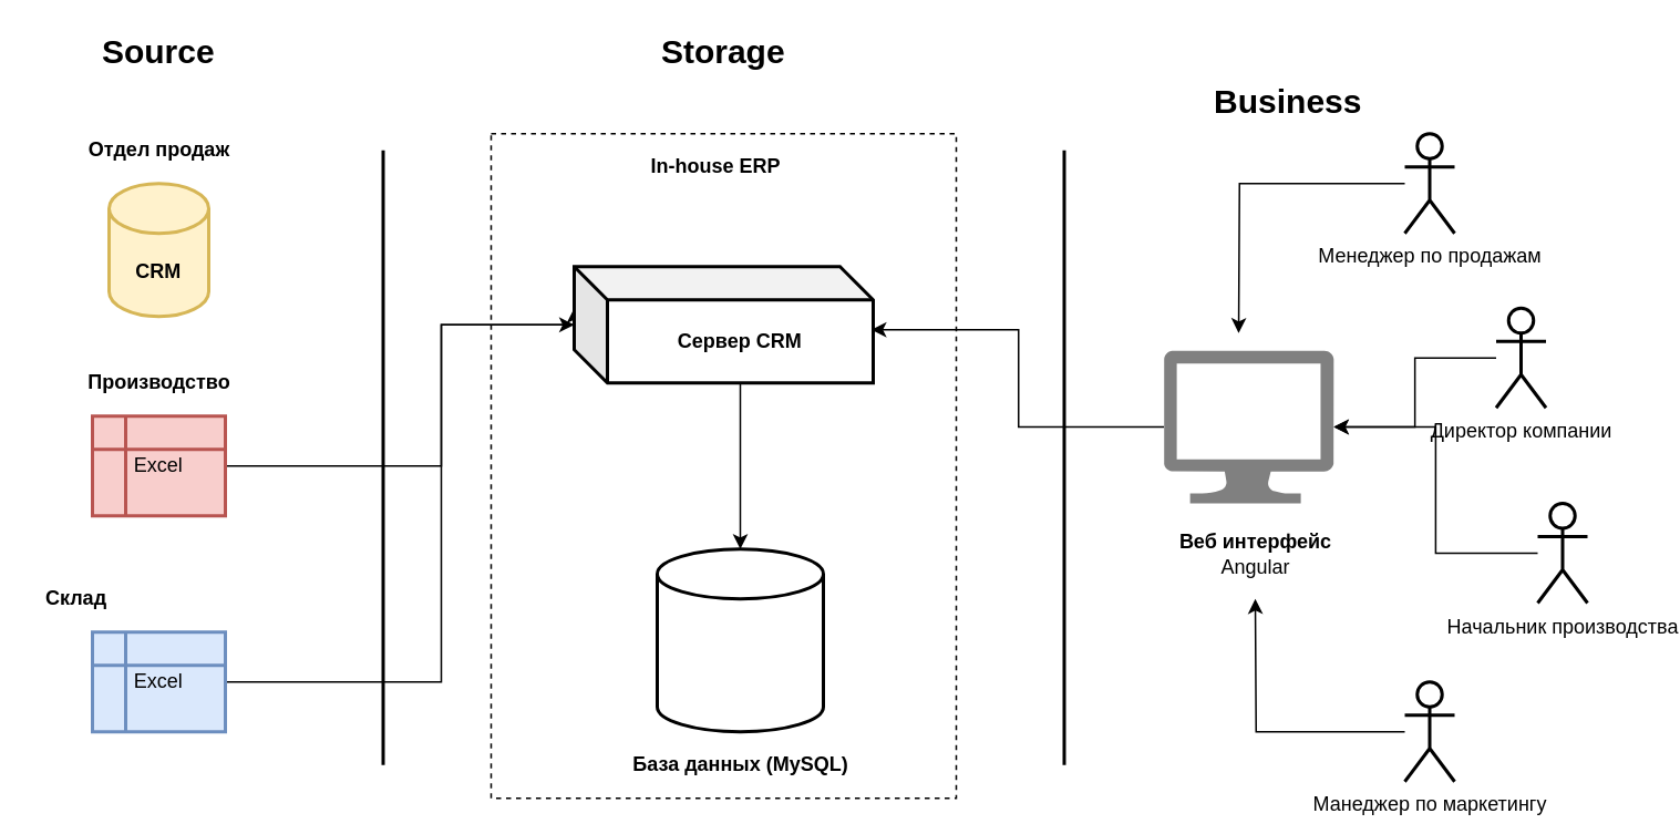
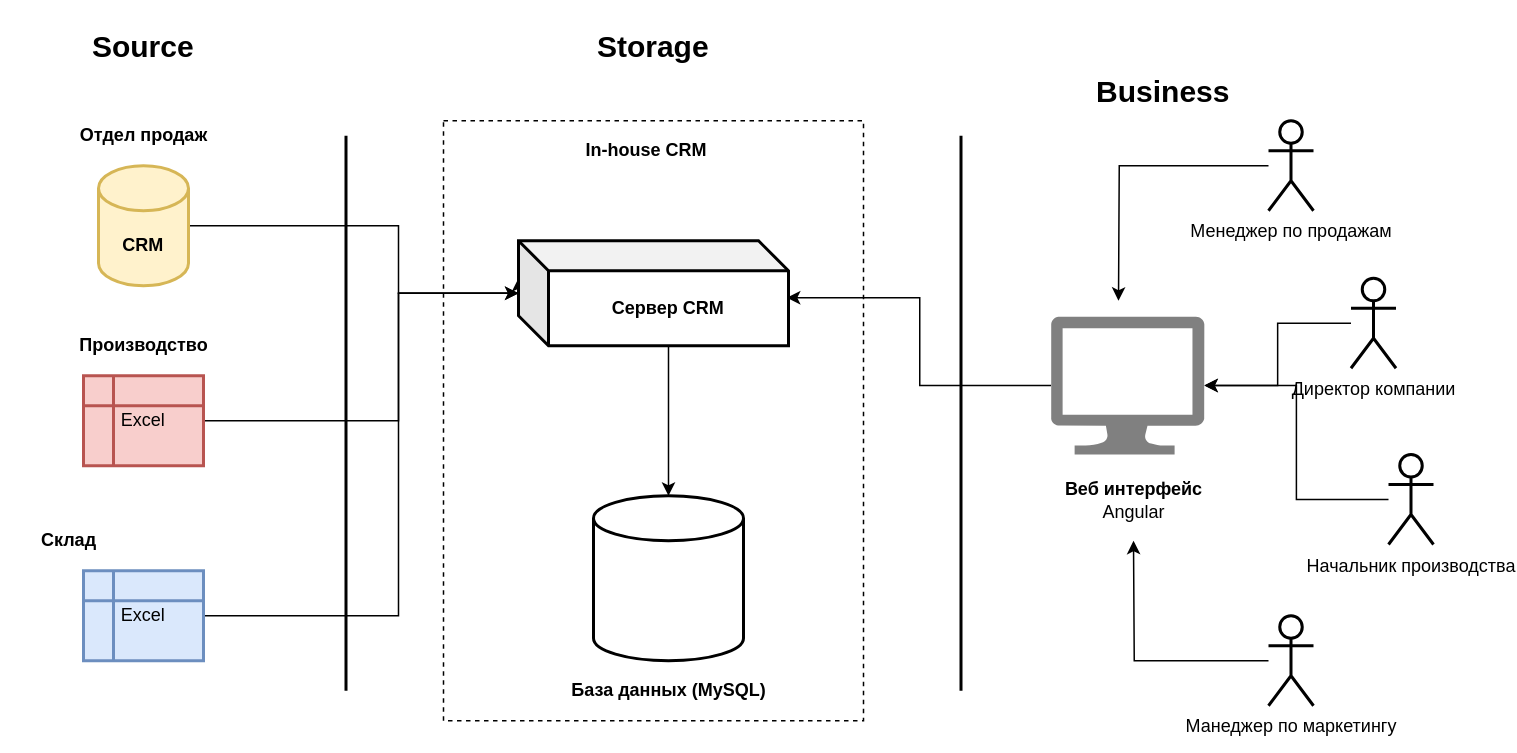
- <mxCell id="32" value="&lt;b&gt;In-house ERP&lt;/b&gt;" style="text;html=1;align=center;verticalAlign=middle;resizable=0;points=[];autosize=1;" vertex="1" parent="1"><mxGeometry x="385" y="90" width="90" height="20" as="geometry" /></mxCell>
+ <mxCell id="32" value="&lt;b&gt;In-house CRM&lt;/b&gt;" style="text;html=1;align=center;verticalAlign=middle;resizable=0;points=[];autosize=1;" vertex="1" parent="1"><mxGeometry x="385" y="90" width="90" height="20" as="geometry" /></mxCell>
+ <mxCell id="8" style="edgeStyle=orthogonalEdgeStyle;rounded=0;orthogonalLoop=1;jettySize=auto;html=1;" edge="1" parent="1" source="9" target="19"><mxGeometry relative="1" as="geometry"><Array as="points"><mxPoint x="265" y="150" /><mxPoint x="265" y="195" /></Array></mxGeometry></mxCell>
